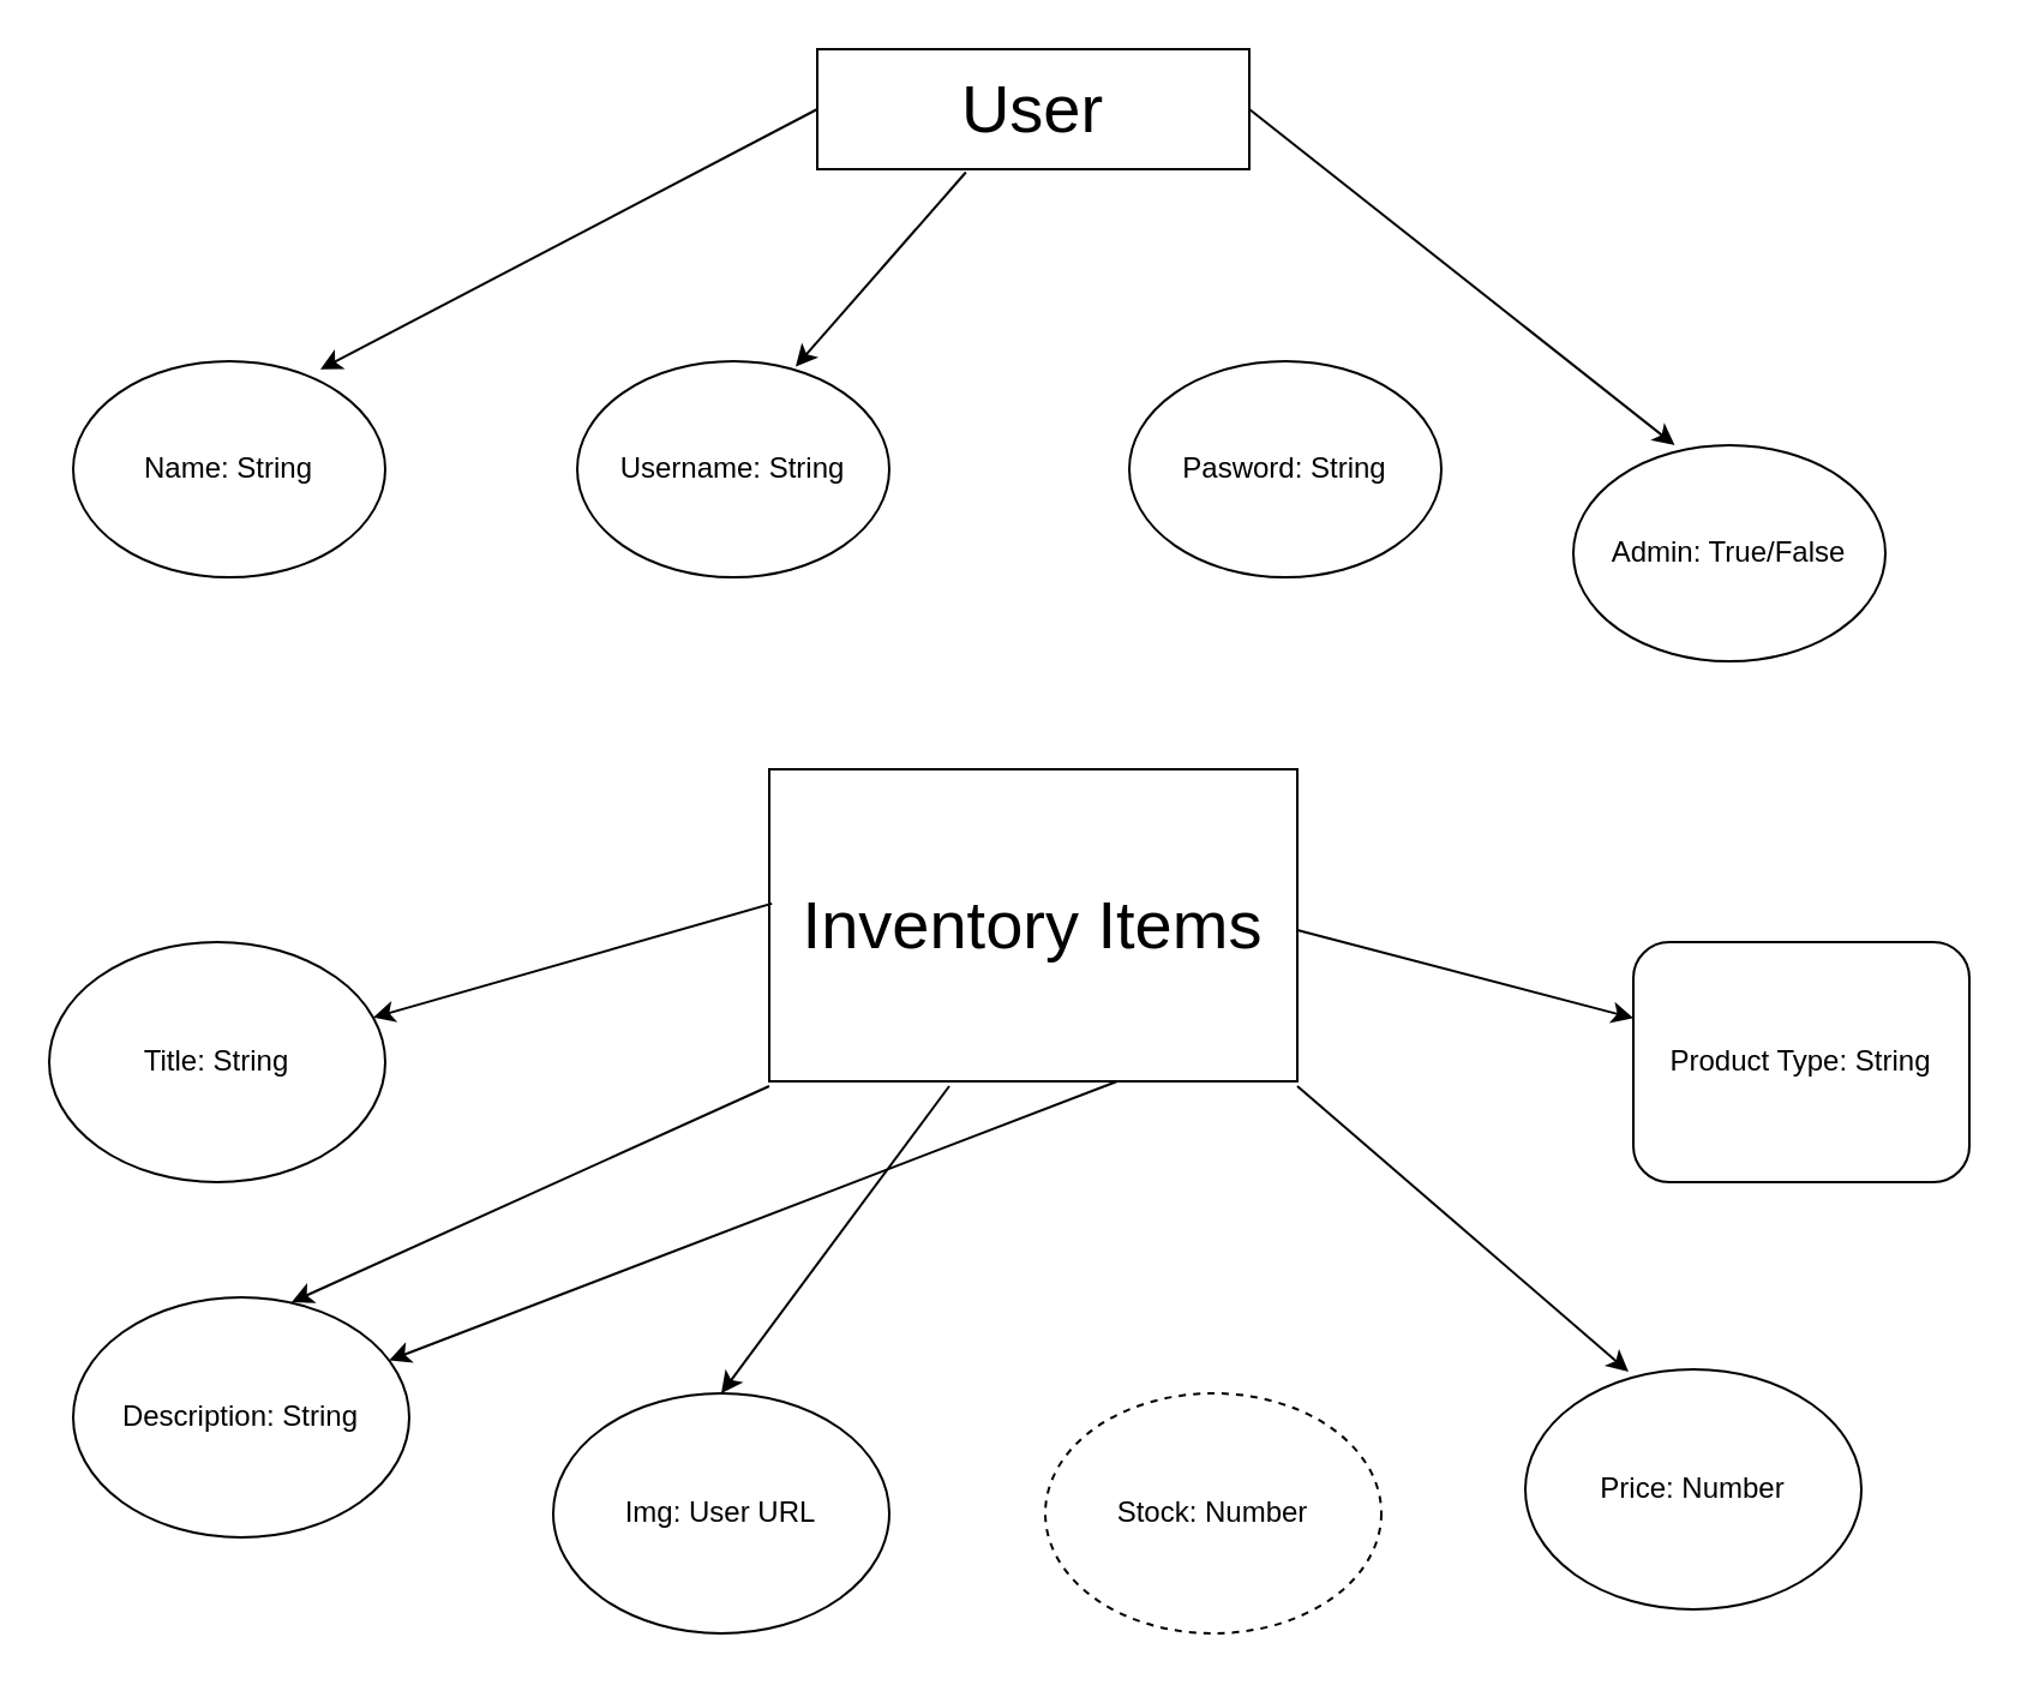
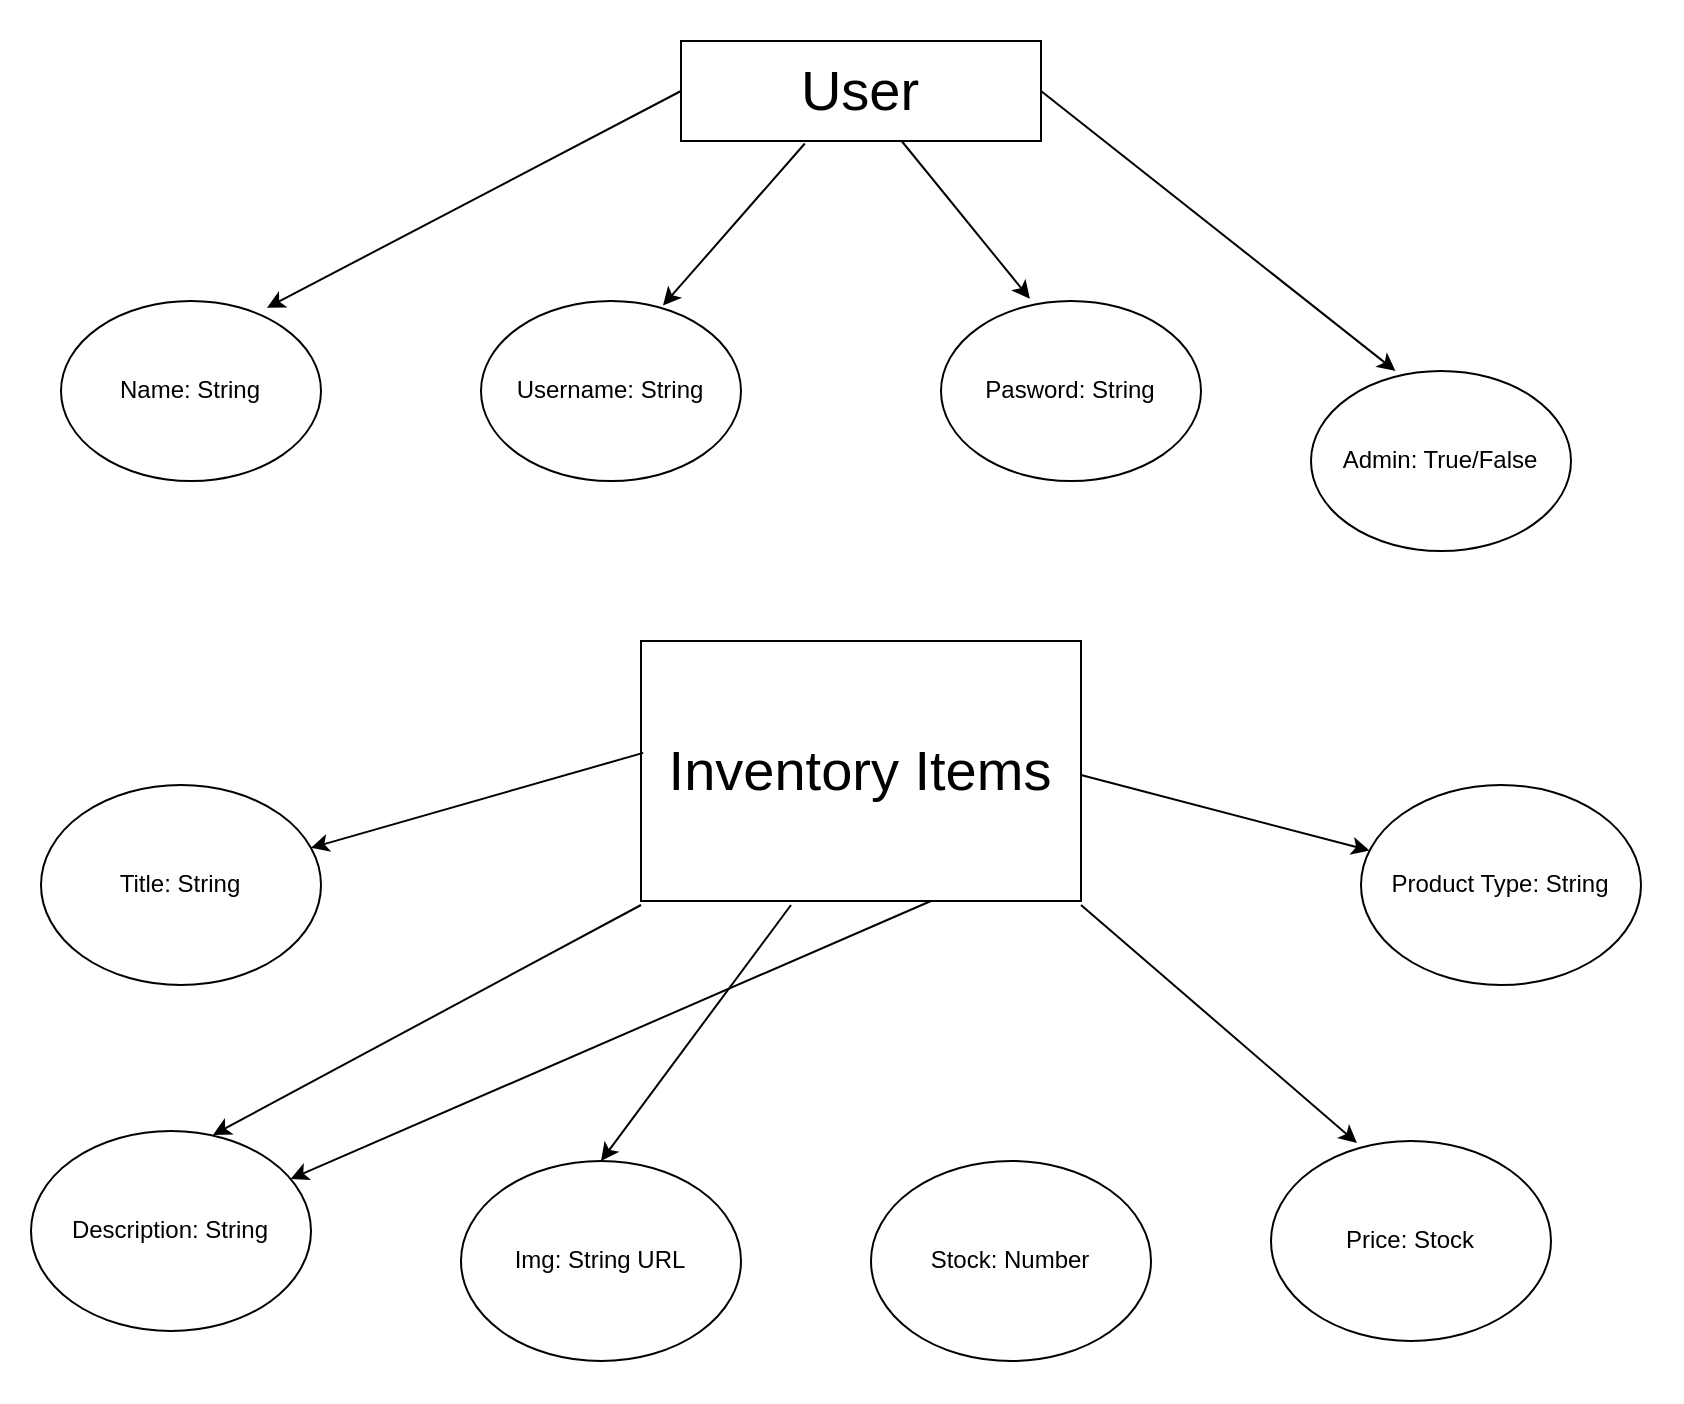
+ <mxCell id="9" value="" style="endArrow=classic;html=1;entryX=0.342;entryY=-0.012;entryDx=0;entryDy=0;entryPerimeter=0;" parent="1" source="2" target="6" edge="1"><mxGeometry width="50" height="50" relative="1" as="geometry"><mxPoint x="480" y="90" as="sourcePoint" /><mxPoint x="510" y="140" as="targetPoint" /></mxGeometry></mxCell>
- <mxCell id="16" value="Product Type: String" style="whiteSpace=wrap;html=1;rounded=1;" parent="1" vertex="1"><mxGeometry x="680" y="392" width="140" height="100" as="geometry" /></mxCell>
+ <mxCell id="16" value="Product Type: String" style="ellipse;whiteSpace=wrap;html=1;" parent="1" vertex="1"><mxGeometry x="680" y="392" width="140" height="100" as="geometry" /></mxCell>
- <mxCell id="13" value="Description: String" style="ellipse;whiteSpace=wrap;html=1;" parent="1" vertex="1"><mxGeometry x="30" y="540" width="140" height="100" as="geometry" /></mxCell>
+ <mxCell id="13" value="Description: String" style="ellipse;whiteSpace=wrap;html=1;" parent="1" vertex="1"><mxGeometry x="15" y="565" width="140" height="100" as="geometry" /></mxCell>
- <mxCell id="15" value="Price: Number" style="ellipse;whiteSpace=wrap;html=1;" parent="1" vertex="1"><mxGeometry x="635" y="570" width="140" height="100" as="geometry" /></mxCell>
+ <mxCell id="15" value="Price: Stock" style="ellipse;whiteSpace=wrap;html=1;" parent="1" vertex="1"><mxGeometry x="635" y="570" width="140" height="100" as="geometry" /></mxCell>
- <mxCell id="14" value="Img: User URL" style="ellipse;whiteSpace=wrap;html=1;" parent="1" vertex="1"><mxGeometry x="230" y="580" width="140" height="100" as="geometry" /></mxCell>
+ <mxCell id="14" value="Img: String URL" style="ellipse;whiteSpace=wrap;html=1;" parent="1" vertex="1"><mxGeometry x="230" y="580" width="140" height="100" as="geometry" /></mxCell>
- <mxCell id="22" value="Stock: Number" style="ellipse;whiteSpace=wrap;html=1;dashed=1;" vertex="1" parent="1"><mxGeometry x="435" y="580" width="140" height="100" as="geometry" /></mxCell>
+ <mxCell id="22" value="Stock: Number" style="ellipse;whiteSpace=wrap;html=1;" vertex="1" parent="1"><mxGeometry x="435" y="580" width="140" height="100" as="geometry" /></mxCell>
